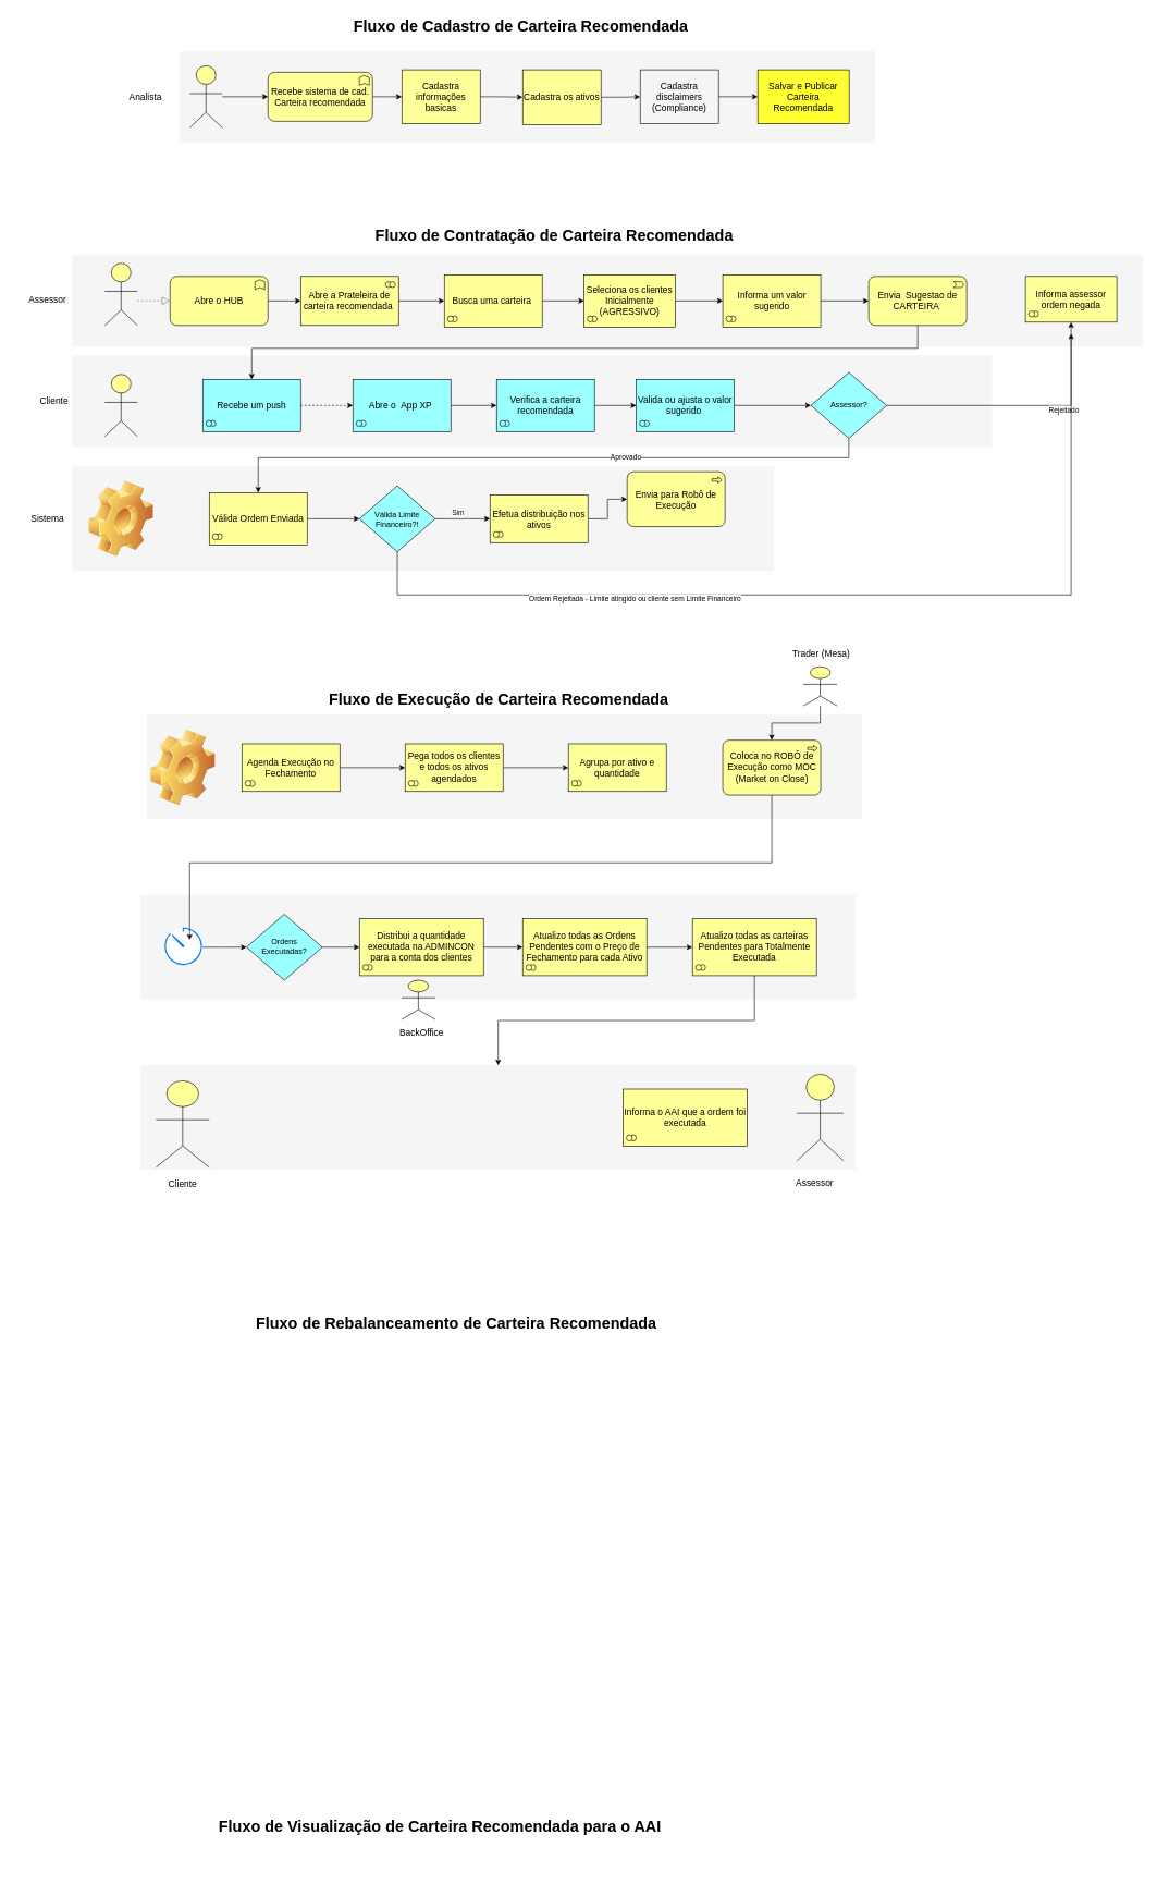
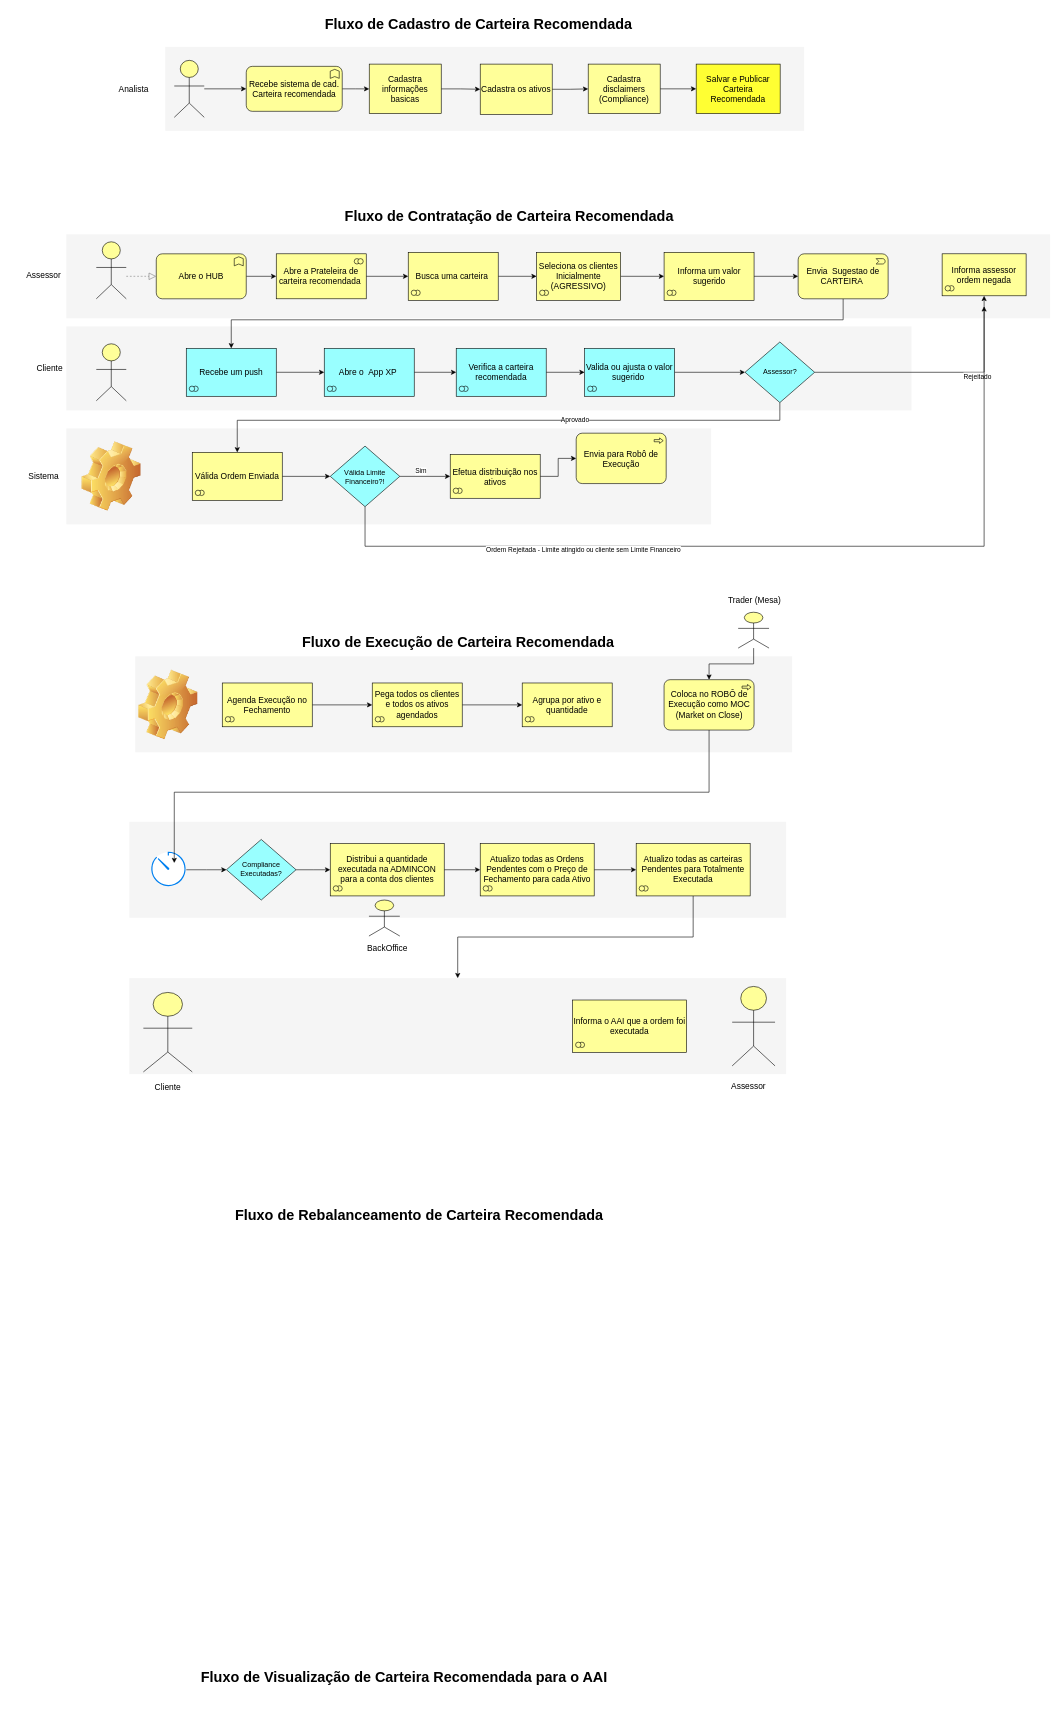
- <mxCell id="52" value="Cadastra disclaimers&lt;br&gt;(Compliance)" style="whiteSpace=wrap;html=1;fontSize=14;fillColor=#f5f5f5;" parent="1" vertex="1"><mxGeometry x="980" y="106.25" width="120" height="82.5" as="geometry" /></mxCell>
+ <mxCell id="52" value="Cadastra disclaimers&lt;br&gt;(Compliance)" style="whiteSpace=wrap;html=1;fontSize=14;fillColor=#ffff99;" parent="1" vertex="1"><mxGeometry x="980" y="106.25" width="120" height="82.5" as="geometry" /></mxCell>
- <mxCell id="24" value="" style="edgeStyle=orthogonalEdgeStyle;rounded=0;orthogonalLoop=1;jettySize=auto;html=1;dashed=1;" parent="1" source="25" target="27" edge="1"><mxGeometry relative="1" as="geometry" /></mxCell>
+ <mxCell id="24" value="" style="edgeStyle=orthogonalEdgeStyle;rounded=0;orthogonalLoop=1;jettySize=auto;html=1;" parent="1" source="25" target="27" edge="1"><mxGeometry relative="1" as="geometry" /></mxCell>
- <mxCell id="77" value="Ordens &lt;br&gt;Executadas?" style="rhombus;whiteSpace=wrap;html=1;shadow=0;fillColor=#99FFFF;" parent="1" vertex="1"><mxGeometry x="377" y="1398.75" width="116" height="101" as="geometry" /></mxCell>
+ <mxCell id="77" value="Compliance &lt;br&gt;Executadas?" style="rhombus;whiteSpace=wrap;html=1;shadow=0;fillColor=#99FFFF;" parent="1" vertex="1"><mxGeometry x="377" y="1398.75" width="116" height="101" as="geometry" /></mxCell>
